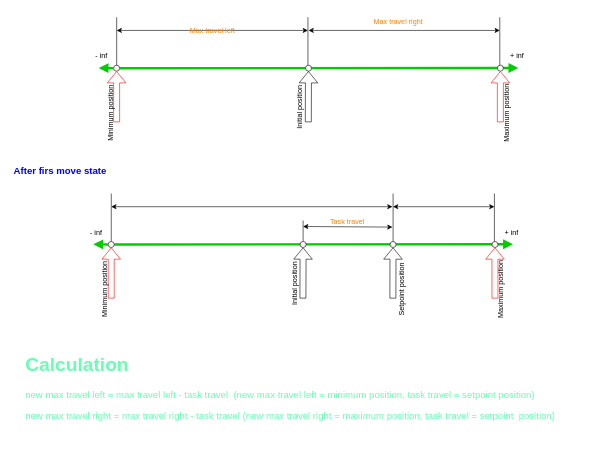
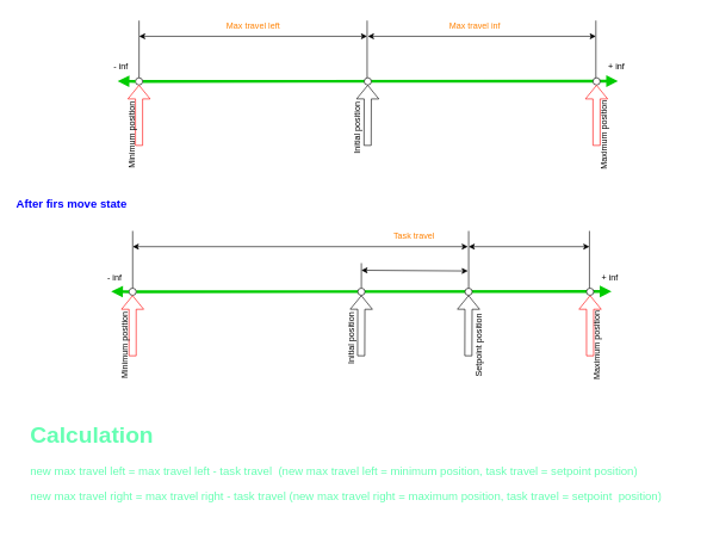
- <mxCell id="23" value="Max travel right" style="text;html=1;strokeColor=none;fillColor=none;align=center;verticalAlign=middle;whiteSpace=wrap;rounded=0;fontSize=12;fontColor=#FF8000;" vertex="1" parent="1"><mxGeometry x="619" y="20" width="90" height="30" as="geometry" /></mxCell>
+ <mxCell id="23" value="Max travel inf" style="text;html=1;strokeColor=none;fillColor=none;align=center;verticalAlign=middle;whiteSpace=wrap;rounded=0;fontSize=12;fontColor=#FF8000;" vertex="1" parent="1"><mxGeometry x="619" y="20" width="90" height="30" as="geometry" /></mxCell>
- <mxCell id="22" value="Max travel left" style="text;html=1;strokeColor=none;fillColor=none;align=center;verticalAlign=middle;whiteSpace=wrap;rounded=0;fontSize=12;fontColor=#FF8000;" vertex="1" parent="1"><mxGeometry x="309.08" y="35" width="90" height="30" as="geometry" /></mxCell>
+ <mxCell id="22" value="Max travel left" style="text;html=1;strokeColor=none;fillColor=none;align=center;verticalAlign=middle;whiteSpace=wrap;rounded=0;fontSize=12;fontColor=#FF8000;" vertex="1" parent="1"><mxGeometry x="309.08" y="20" width="90" height="30" as="geometry" /></mxCell>
- <mxCell id="46" value="Task travel" style="text;html=1;strokeColor=none;fillColor=none;align=center;verticalAlign=middle;whiteSpace=wrap;rounded=0;fontSize=12;fontColor=#FF8000;" vertex="1" parent="1"><mxGeometry x="534" y="354" width="90" height="30" as="geometry" /></mxCell>
+ <mxCell id="46" value="Task travel" style="text;html=1;strokeColor=none;fillColor=none;align=center;verticalAlign=middle;whiteSpace=wrap;rounded=0;fontSize=12;fontColor=#FF8000;" vertex="1" parent="1"><mxGeometry x="534" y="314" width="90" height="30" as="geometry" /></mxCell>
